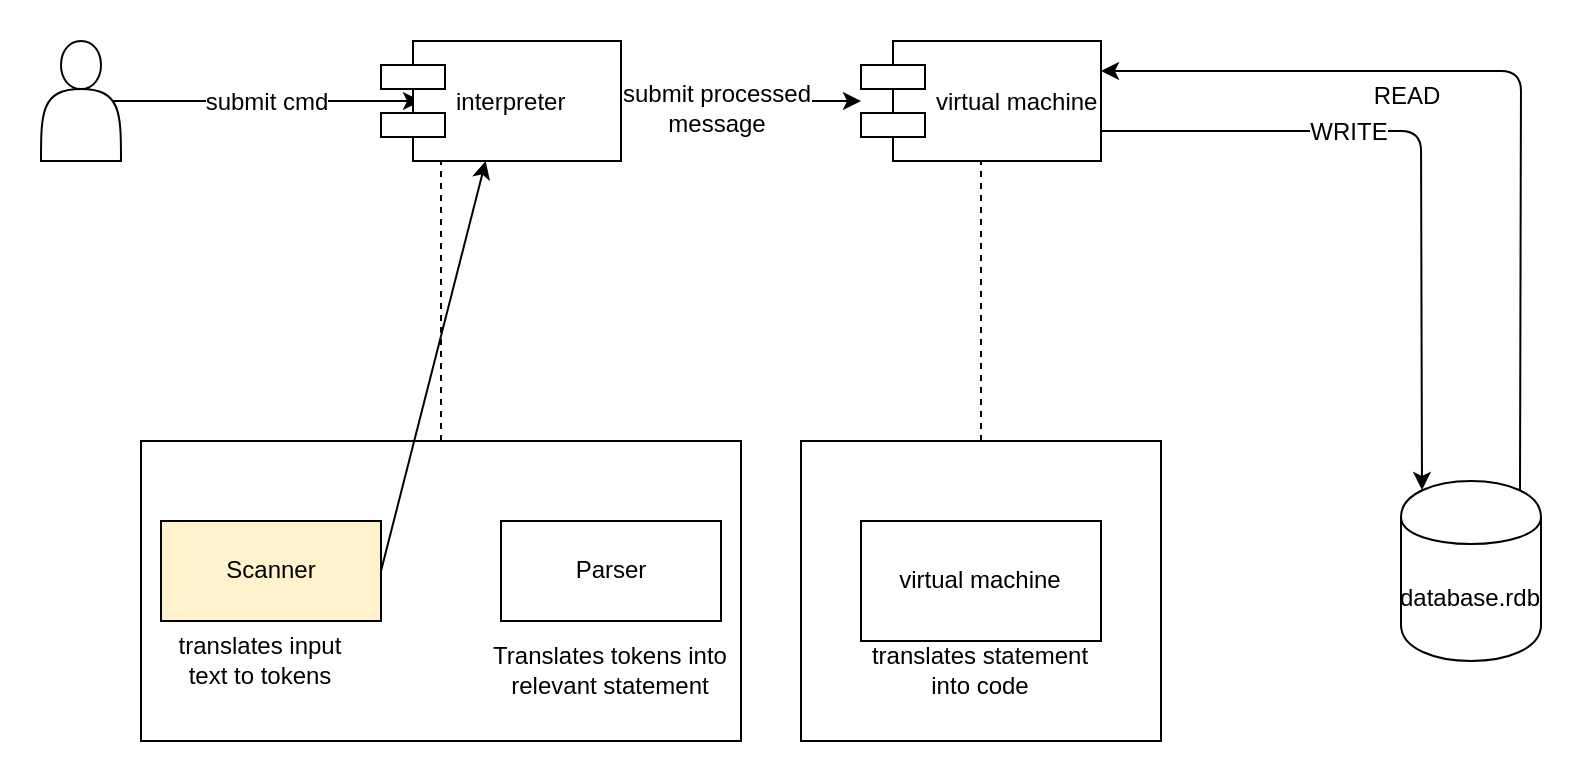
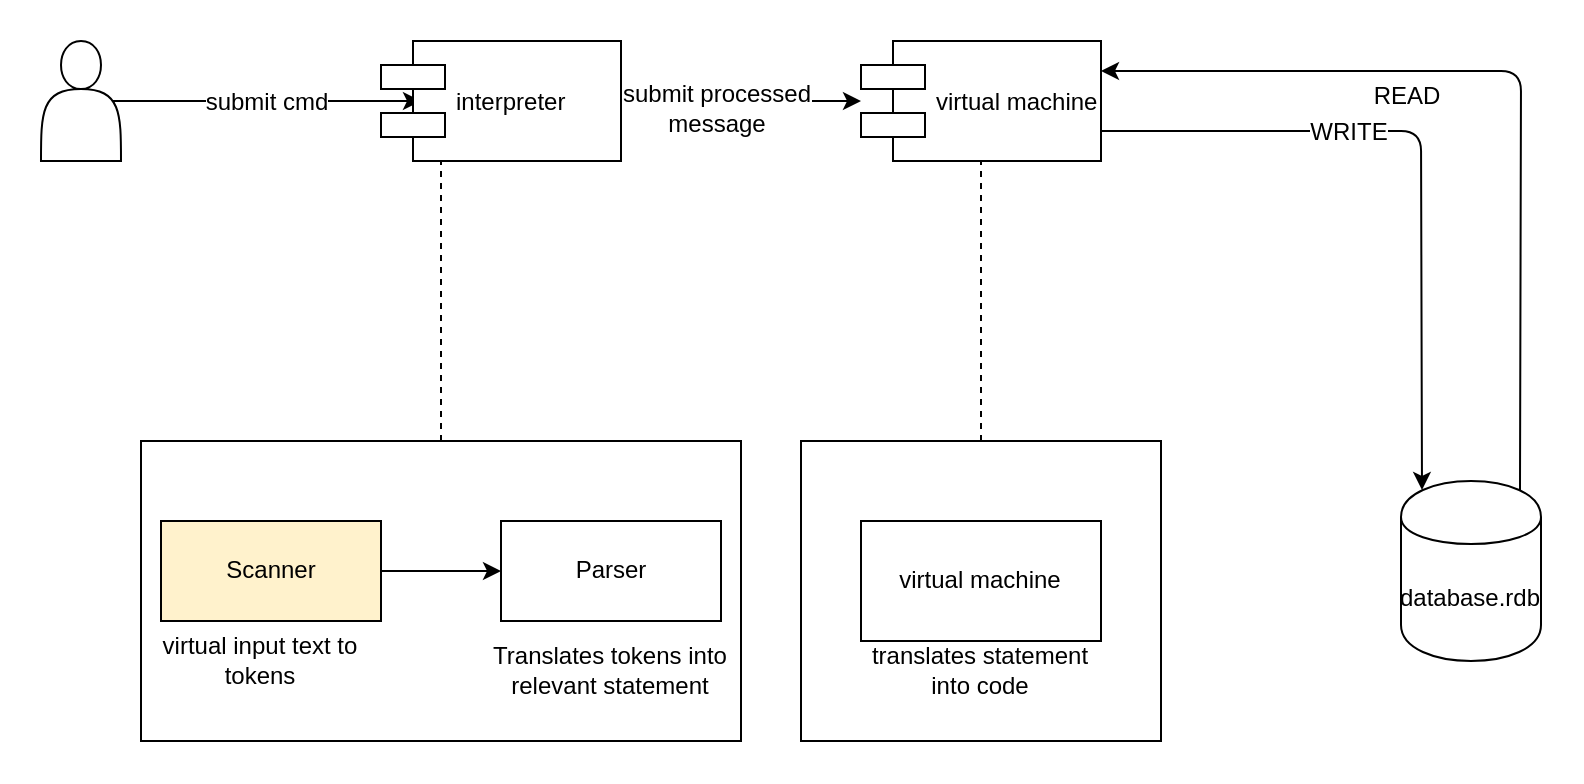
- <mxCell id="17" value="" style="endArrow=classic;html=1;exitX=1;exitY=0.5;exitDx=0;exitDy=0;" parent="1" source="15" target="7" edge="1"><mxGeometry width="50" height="50" relative="1" as="geometry"><mxPoint x="50" y="420" as="sourcePoint" /><mxPoint x="100" y="370" as="targetPoint" /></mxGeometry></mxCell>
+ <mxCell id="17" value="" style="endArrow=classic;html=1;exitX=1;exitY=0.5;exitDx=0;exitDy=0;" parent="1" source="15" target="16" edge="1"><mxGeometry width="50" height="50" relative="1" as="geometry"><mxPoint x="50" y="420" as="sourcePoint" /><mxPoint x="100" y="370" as="targetPoint" /></mxGeometry></mxCell>
- <mxCell id="19" value="translates input text to tokens" style="text;html=1;strokeColor=none;fillColor=none;align=center;verticalAlign=middle;whiteSpace=wrap;rounded=0;" parent="1" vertex="1"><mxGeometry x="80" y="320" width="100" height="20" as="geometry" /></mxCell>
+ <mxCell id="19" value="virtual input text to tokens" style="text;html=1;strokeColor=none;fillColor=none;align=center;verticalAlign=middle;whiteSpace=wrap;rounded=0;" parent="1" vertex="1"><mxGeometry x="80" y="320" width="100" height="20" as="geometry" /></mxCell>
